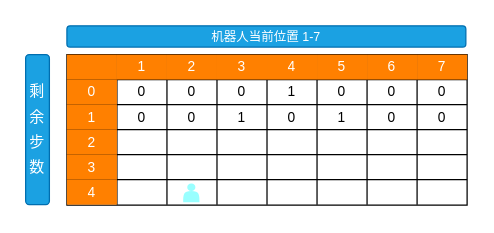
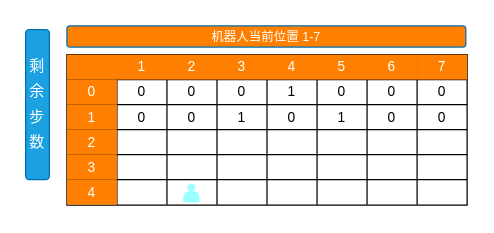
- <mxCell id="57" value="&lt;font size=&quot;1&quot; style=&quot;line-height: 0.8;&quot;&gt;机器人当前位置 1-7&lt;/font&gt;" style="rounded=1;whiteSpace=wrap;html=1;strokeColor=#006EAF;fontSize=12;fillColor=#1ba1e2;align=center;fontColor=#ffffff;" vertex="1" parent="1"><mxGeometry x="53" y="20" width="319" height="17" as="geometry" /></mxCell>
+ <mxCell id="57" value="&lt;font size=&quot;1&quot; style=&quot;line-height: 0.8;&quot;&gt;机器人当前位置 1-7&lt;/font&gt;" style="rounded=1;whiteSpace=wrap;html=1;strokeColor=#006EAF;fontSize=12;fillColor=#ff8000;align=center;fontColor=#ffffff;" vertex="1" parent="1"><mxGeometry x="53" y="20" width="319" height="17" as="geometry" /></mxCell>
- <mxCell id="58" value="&lt;div style=&quot;font-family: Menlo, Monaco, &amp;quot;Courier New&amp;quot;, monospace; line-height: 20px;&quot;&gt;&lt;font style=&quot;font-size: 12px;&quot;&gt;剩余步数&lt;/font&gt;&lt;/div&gt;" style="rounded=1;whiteSpace=wrap;html=1;strokeColor=#006EAF;fontSize=12;fillColor=#1ba1e2;fontColor=#FFFFFF;" vertex="1" parent="1"><mxGeometry x="20" y="43" width="19" height="120" as="geometry" /></mxCell>
+ <mxCell id="58" value="&lt;div style=&quot;font-family: Menlo, Monaco, &amp;quot;Courier New&amp;quot;, monospace; line-height: 20px;&quot;&gt;&lt;font style=&quot;font-size: 12px;&quot;&gt;剩余步数&lt;/font&gt;&lt;/div&gt;" style="rounded=1;whiteSpace=wrap;html=1;strokeColor=#006EAF;fontSize=12;fillColor=#1ba1e2;fontColor=#FFFFFF;" vertex="1" parent="1"><mxGeometry x="20" y="23" width="19" height="120" as="geometry" /></mxCell>
